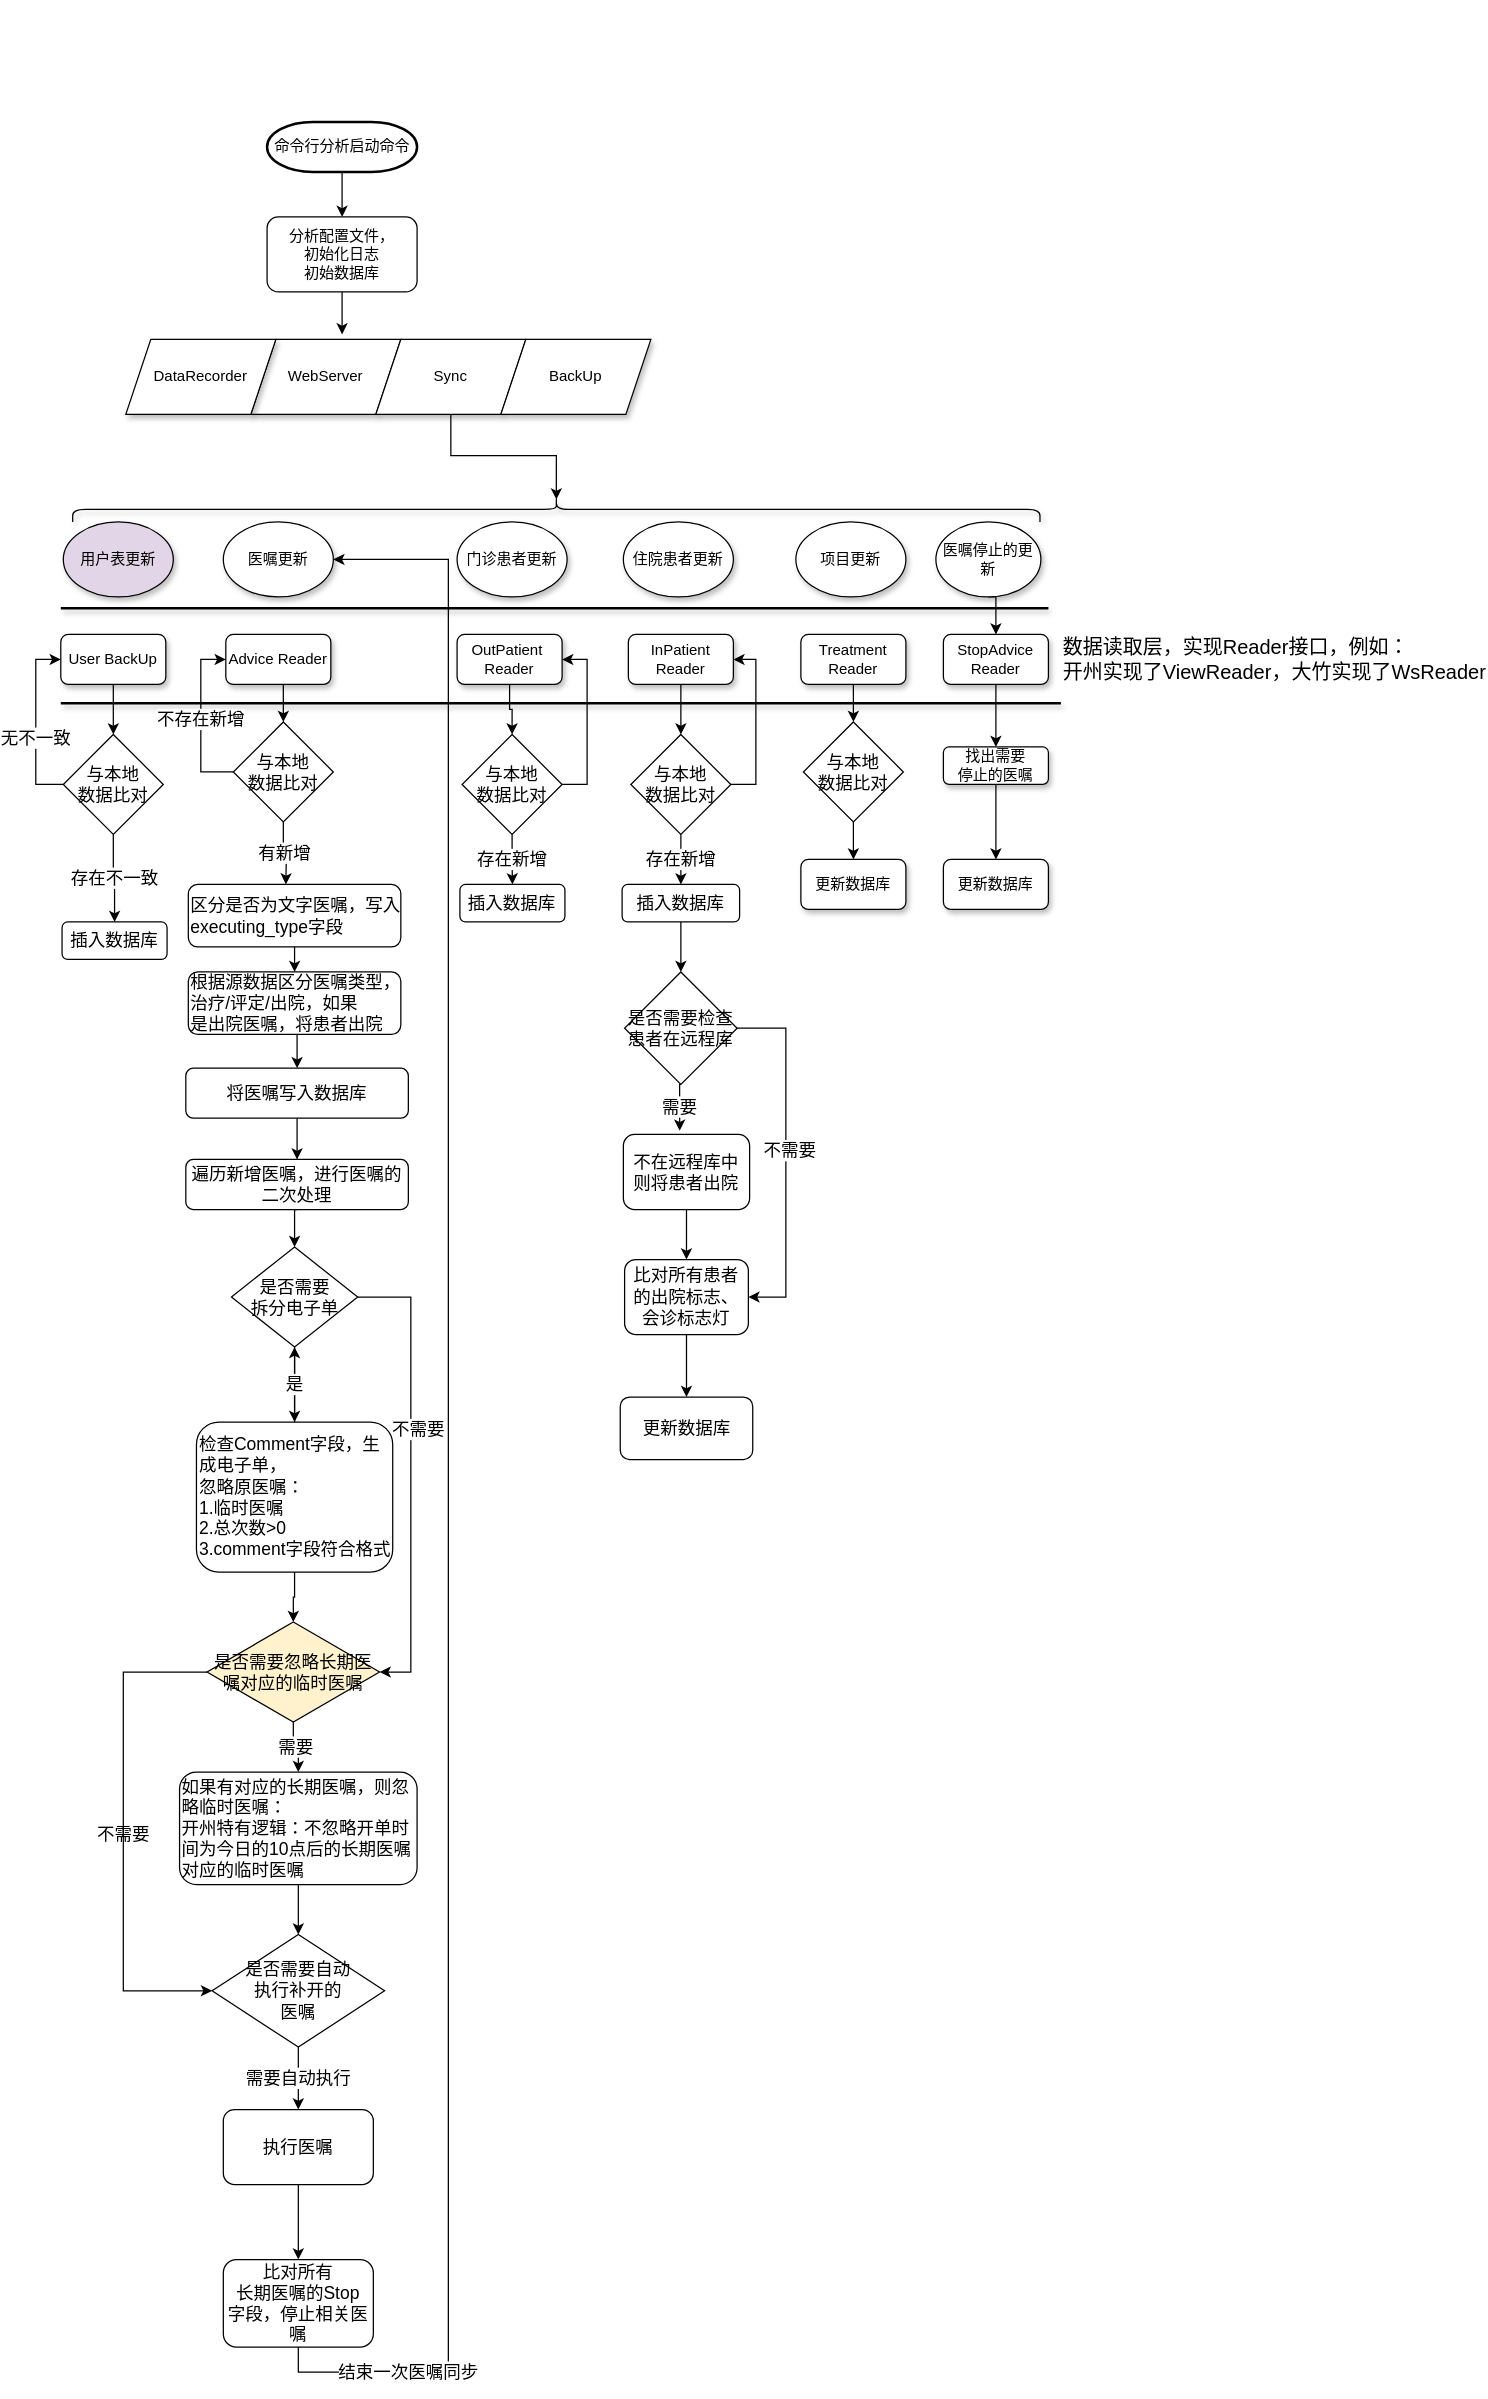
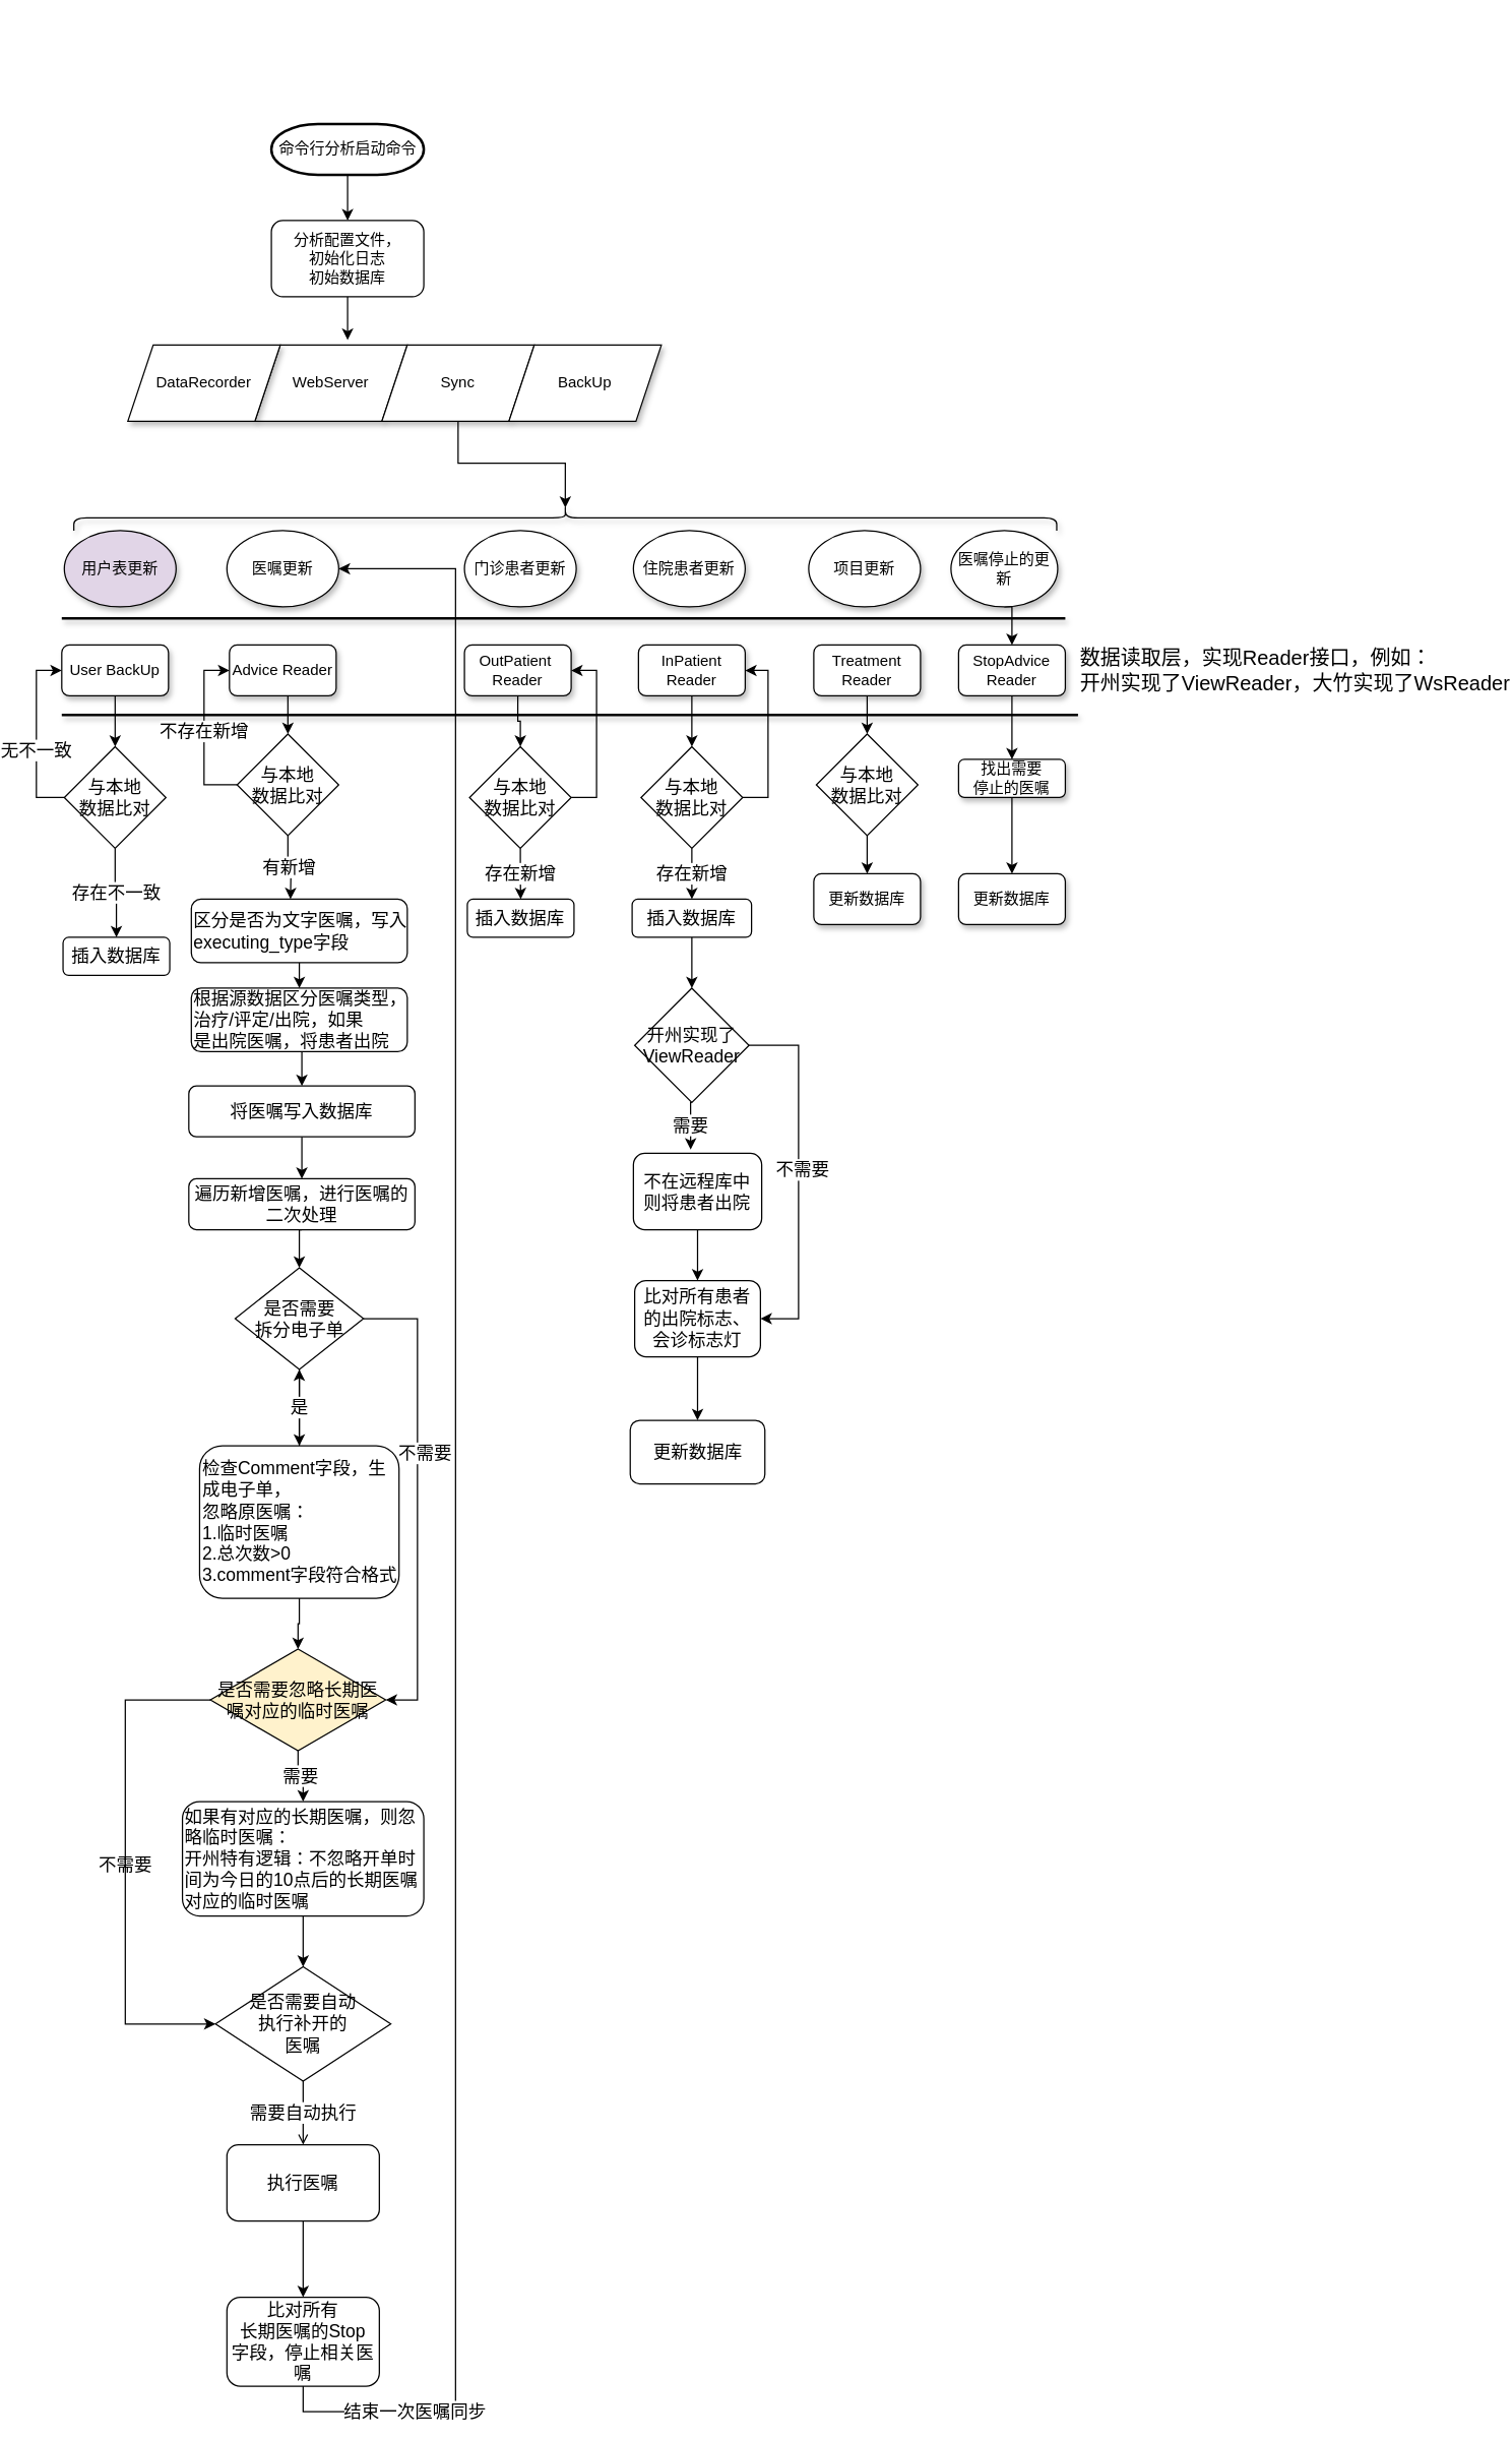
- <mxCell id="88" value="是否需要检查患者在远程库" style="rhombus;whiteSpace=wrap;html=1;shadow=0;fontSize=14;align=center;" vertex="1" parent="1"><mxGeometry x="471" y="777" width="90" height="90" as="geometry" /></mxCell>
+ <mxCell id="88" value="开州实现了ViewReader" style="rhombus;whiteSpace=wrap;html=1;shadow=0;fontSize=14;align=center;" vertex="1" parent="1"><mxGeometry x="471" y="777" width="90" height="90" as="geometry" /></mxCell>
- <mxCell id="73" value="需要自动执行" style="edgeStyle=orthogonalEdgeStyle;rounded=0;orthogonalLoop=1;jettySize=auto;html=1;exitX=0.5;exitY=1;exitDx=0;exitDy=0;entryX=0.5;entryY=0;entryDx=0;entryDy=0;fontSize=14;" edge="1" parent="1" source="74" target="77"><mxGeometry relative="1" as="geometry" /></mxCell>
+ <mxCell id="73" value="需要自动执行" style="edgeStyle=orthogonalEdgeStyle;rounded=0;orthogonalLoop=1;jettySize=auto;html=1;exitX=0.5;exitY=1;exitDx=0;exitDy=0;entryX=0.5;entryY=0;entryDx=0;entryDy=0;fontSize=14;endArrow=open;" edge="1" parent="1" source="74" target="77"><mxGeometry relative="1" as="geometry" /></mxCell>
